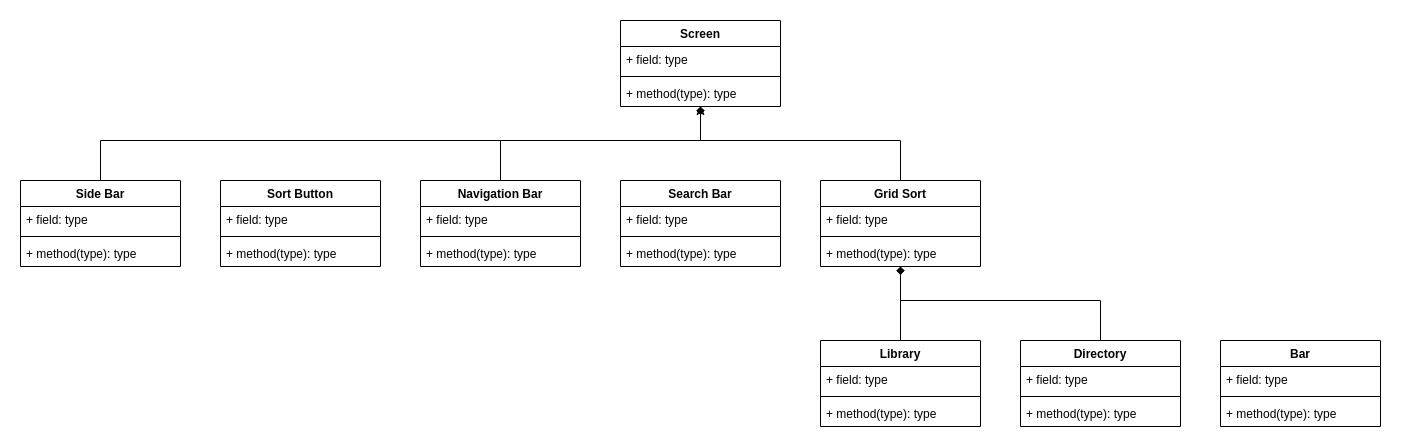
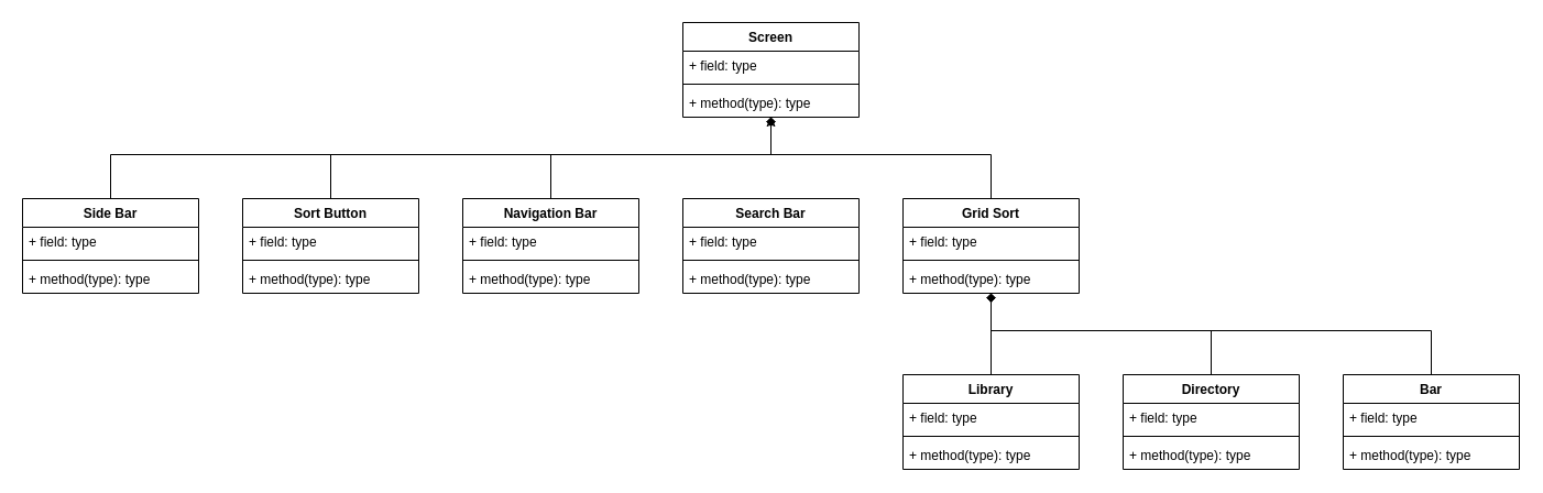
+ <mxCell id="35" style="edgeStyle=orthogonalEdgeStyle;rounded=0;orthogonalLoop=1;jettySize=auto;html=1;endArrow=diamond;endFill=1;" edge="1" parent="1" source="36" target="31"><mxGeometry relative="1" as="geometry"><Array as="points"><mxPoint x="300" y="140" /><mxPoint x="700" y="140" /></Array></mxGeometry></mxCell>
+ <mxCell id="7" style="edgeStyle=orthogonalEdgeStyle;rounded=0;orthogonalLoop=1;jettySize=auto;html=1;endArrow=diamond;endFill=1;" edge="1" parent="1" source="8" target="13"><mxGeometry relative="1" as="geometry"><Array as="points"><mxPoint x="1300" y="300" /><mxPoint x="900" y="300" /></Array></mxGeometry></mxCell>
